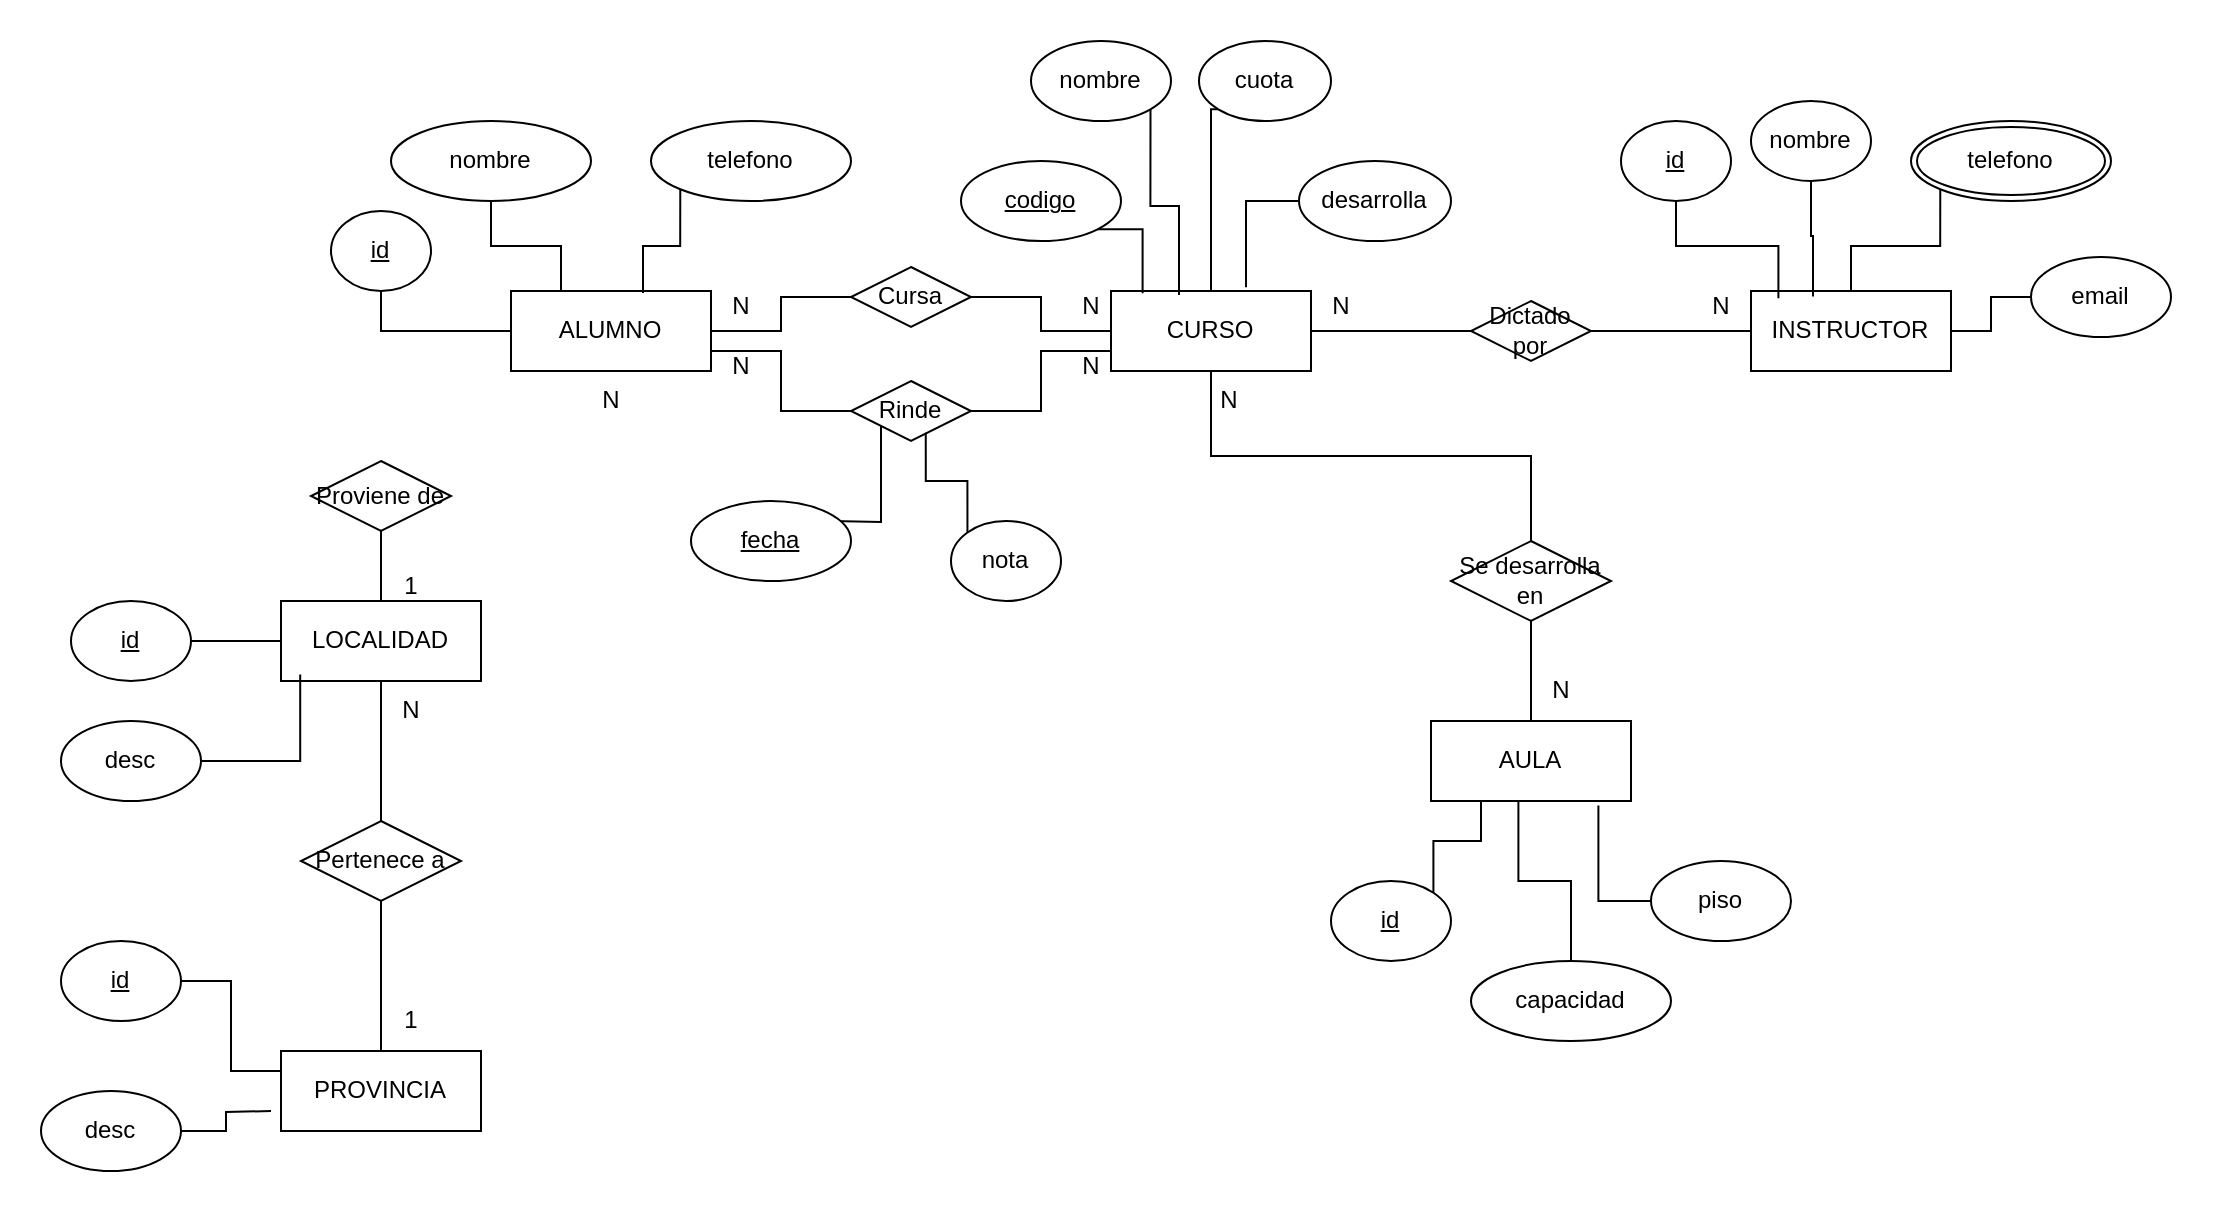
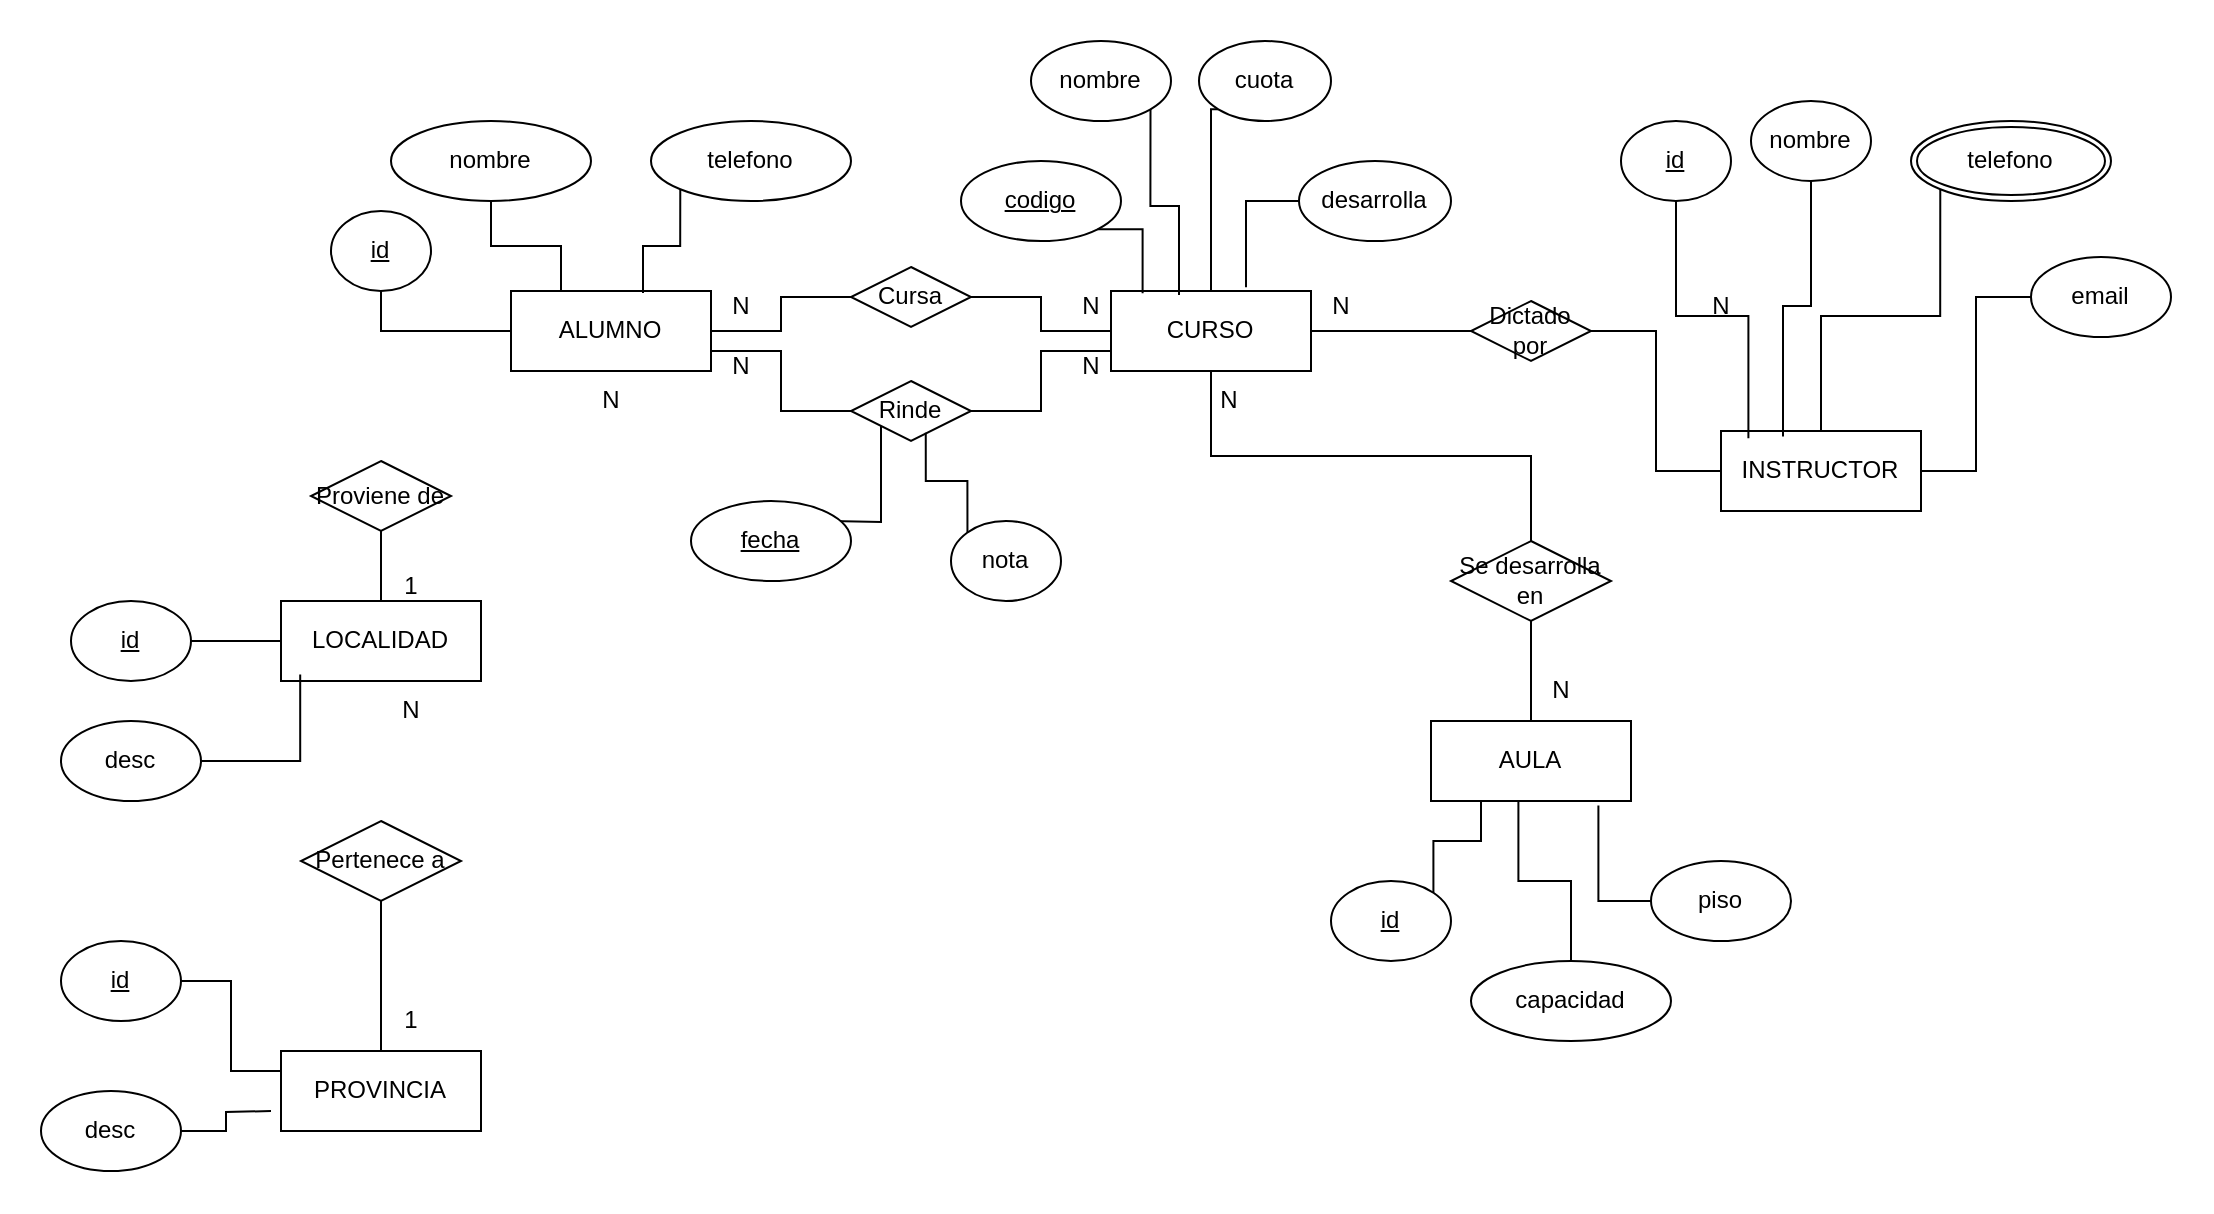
- <mxCell id="8" value="INSTRUCTOR" style="whiteSpace=wrap;html=1;align=center;" vertex="1" parent="1"><mxGeometry x="875" y="145" width="100" height="40" as="geometry" /></mxCell>
+ <mxCell id="8" value="INSTRUCTOR" style="whiteSpace=wrap;html=1;align=center;" vertex="1" parent="1"><mxGeometry x="860" y="215" width="100" height="40" as="geometry" /></mxCell>
- <mxCell id="50" style="edgeStyle=orthogonalEdgeStyle;rounded=0;orthogonalLoop=1;jettySize=auto;html=1;exitX=0.5;exitY=1;exitDx=0;exitDy=0;entryX=0.5;entryY=0;entryDx=0;entryDy=0;endArrow=none;endFill=0;" edge="1" parent="1" source="51" target="59"><mxGeometry relative="1" as="geometry" /></mxCell>
